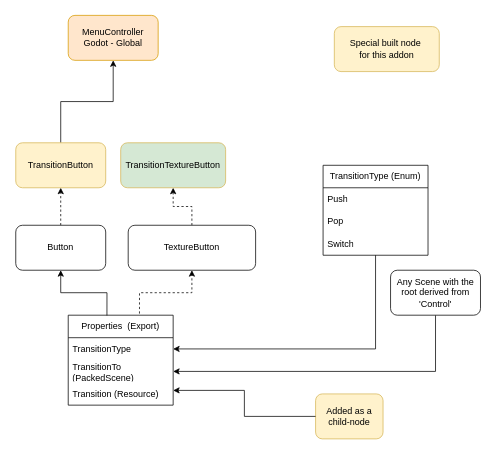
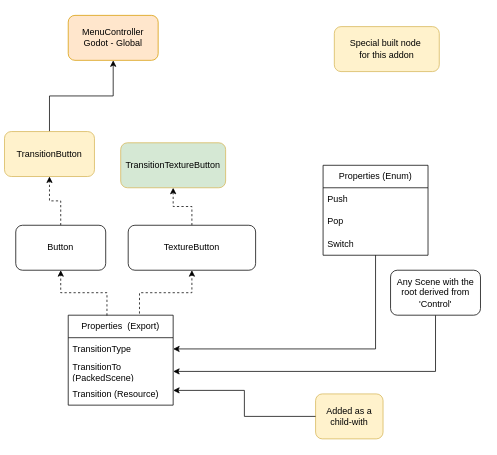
- <mxCell id="8" value="TransitionButton" style="rounded=1;whiteSpace=wrap;html=1;fillColor=#fff2cc;strokeColor=#d6b656;" parent="1" vertex="1"><mxGeometry x="20" y="190" width="120" height="60" as="geometry" /></mxCell>
+ <mxCell id="8" value="TransitionButton" style="rounded=1;whiteSpace=wrap;html=1;fillColor=#fff2cc;strokeColor=#d6b656;" parent="1" vertex="1"><mxGeometry x="5" y="175" width="120" height="60" as="geometry" /></mxCell>
- <mxCell id="17" value="TransitionType (Enum)" style="swimlane;fontStyle=0;childLayout=stackLayout;horizontal=1;startSize=30;horizontalStack=0;resizeParent=1;resizeParentMax=0;resizeLast=0;collapsible=1;marginBottom=0;whiteSpace=wrap;html=1;" parent="1" vertex="1"><mxGeometry x="430" y="220" width="140" height="120" as="geometry" /></mxCell>
+ <mxCell id="17" value="Properties (Enum)" style="swimlane;fontStyle=0;childLayout=stackLayout;horizontal=1;startSize=30;horizontalStack=0;resizeParent=1;resizeParentMax=0;resizeLast=0;collapsible=1;marginBottom=0;whiteSpace=wrap;html=1;" parent="1" vertex="1"><mxGeometry x="430" y="220" width="140" height="120" as="geometry" /></mxCell>
- <mxCell id="14" style="edgeStyle=orthogonalEdgeStyle;rounded=0;orthogonalLoop=1;jettySize=auto;html=1;entryX=0.5;entryY=1;entryDx=0;entryDy=0;dashed=0;exitX=0.369;exitY=0.003;exitDx=0;exitDy=0;exitPerimeter=0;" parent="1" source="10" target="4" edge="1"><mxGeometry relative="1" as="geometry"><mxPoint x="100" y="390" as="sourcePoint" /><mxPoint x="100" y="340" as="targetPoint" /></mxGeometry></mxCell>
+ <mxCell id="14" style="edgeStyle=orthogonalEdgeStyle;rounded=0;orthogonalLoop=1;jettySize=auto;html=1;entryX=0.5;entryY=1;entryDx=0;entryDy=0;dashed=1;exitX=0.369;exitY=0.003;exitDx=0;exitDy=0;exitPerimeter=0;" parent="1" source="10" target="4" edge="1"><mxGeometry relative="1" as="geometry"><mxPoint x="100" y="390" as="sourcePoint" /><mxPoint x="100" y="340" as="targetPoint" /></mxGeometry></mxCell>
- <mxCell id="24" value="Added as a child-node" style="rounded=1;whiteSpace=wrap;html=1;fillColor=#fff2cc;strokeColor=#d6b656;" vertex="1" parent="1"><mxGeometry x="420" y="525" width="90" height="60" as="geometry" /></mxCell>
+ <mxCell id="24" value="Added as a child-with" style="rounded=1;whiteSpace=wrap;html=1;fillColor=#fff2cc;strokeColor=#d6b656;" vertex="1" parent="1"><mxGeometry x="420" y="525" width="90" height="60" as="geometry" /></mxCell>
